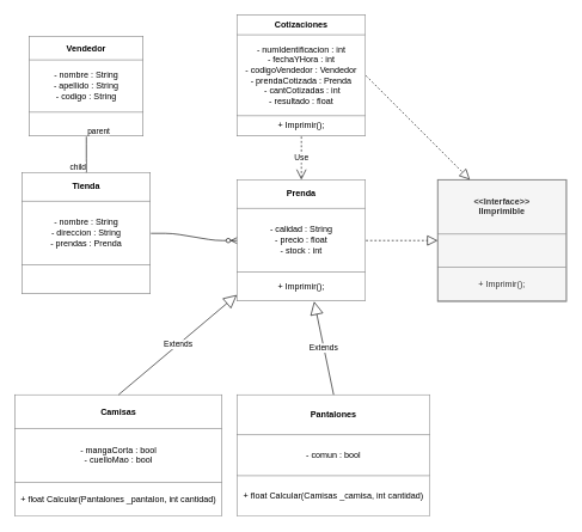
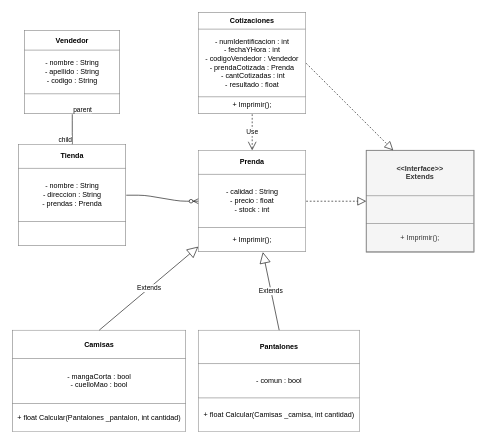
- <mxCell id="15" value="&lt;table border=&quot;1&quot; width=&quot;100%&quot; cellpadding=&quot;4&quot; style=&quot;width: 100% ; height: 100% ; border-collapse: collapse&quot;&gt;&lt;tbody&gt;&lt;tr&gt;&lt;th align=&quot;center&quot;&gt;&amp;lt;&amp;lt;Interface&amp;gt;&amp;gt;&lt;br&gt;IImprimible&lt;/th&gt;&lt;/tr&gt;&lt;tr&gt;&lt;td align=&quot;center&quot;&gt;&lt;br&gt;&lt;/td&gt;&lt;/tr&gt;&lt;tr&gt;&lt;td align=&quot;center&quot;&gt;+ Imprimir();&lt;/td&gt;&lt;/tr&gt;&lt;/tbody&gt;&lt;/table&gt;" style="text;html=1;overflow=fill;fillColor=#f5f5f5;strokeColor=#666666;fontColor=#333333;" vertex="1" parent="1"><mxGeometry x="610" y="250" width="180" height="170" as="geometry" /></mxCell>
+ <mxCell id="15" value="&lt;table border=&quot;1&quot; width=&quot;100%&quot; cellpadding=&quot;4&quot; style=&quot;width: 100% ; height: 100% ; border-collapse: collapse&quot;&gt;&lt;tbody&gt;&lt;tr&gt;&lt;th align=&quot;center&quot;&gt;&amp;lt;&amp;lt;Interface&amp;gt;&amp;gt;&lt;br&gt;Extends&lt;/th&gt;&lt;/tr&gt;&lt;tr&gt;&lt;td align=&quot;center&quot;&gt;&lt;br&gt;&lt;/td&gt;&lt;/tr&gt;&lt;tr&gt;&lt;td align=&quot;center&quot;&gt;+ Imprimir();&lt;/td&gt;&lt;/tr&gt;&lt;/tbody&gt;&lt;/table&gt;" style="text;html=1;overflow=fill;fillColor=#f5f5f5;strokeColor=#666666;fontColor=#333333;" vertex="1" parent="1"><mxGeometry x="610" y="250" width="180" height="170" as="geometry" /></mxCell>
